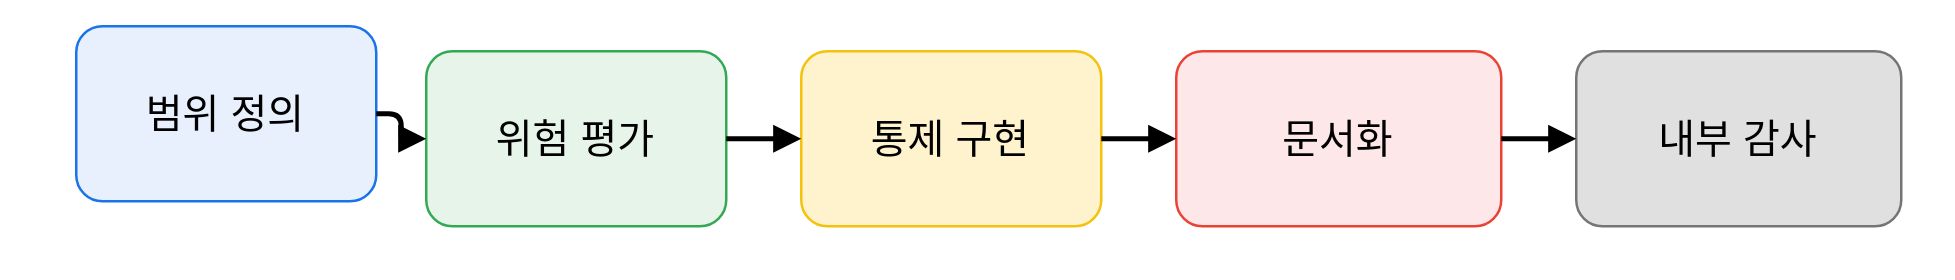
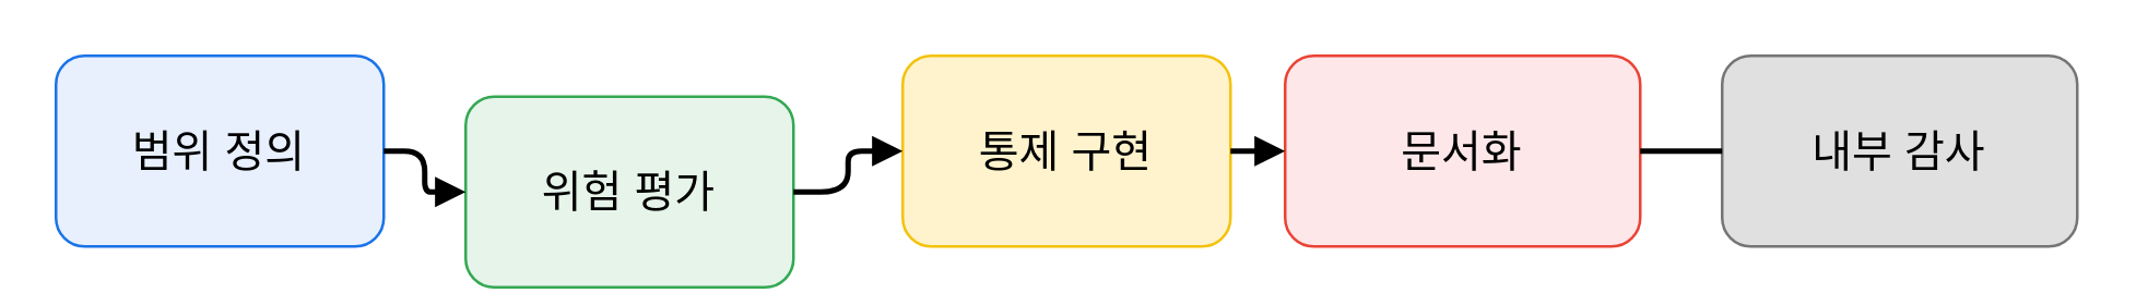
- <mxCell id="2" value="범위 정의" style="rounded=1;whiteSpace=wrap;html=1;fillColor=#e8f0fe;strokeColor=#1a73e8;fontSize=16;align=center;fontColor=#000000;" parent="1" vertex="1"><mxGeometry x="30" y="10" width="120" height="70" as="geometry" /></mxCell>
+ <mxCell id="2" value="범위 정의" style="rounded=1;whiteSpace=wrap;html=1;fillColor=#e8f0fe;strokeColor=#1a73e8;fontSize=16;align=center;fontColor=#000000;" parent="1" vertex="1"><mxGeometry x="20" y="20" width="120" height="70" as="geometry" /></mxCell>
- <mxCell id="3" value="위험 평가" style="rounded=1;whiteSpace=wrap;html=1;fillColor=#e6f4ea;strokeColor=#34a853;fontSize=16;align=center;fontColor=#000000;" parent="1" vertex="1"><mxGeometry x="170" y="20" width="120" height="70" as="geometry" /></mxCell>
+ <mxCell id="3" value="위험 평가" style="rounded=1;whiteSpace=wrap;html=1;fillColor=#e6f4ea;strokeColor=#34a853;fontSize=16;align=center;fontColor=#000000;" parent="1" vertex="1"><mxGeometry x="170" y="35" width="120" height="70" as="geometry" /></mxCell>
- <mxCell id="4" value="통제 구현" style="rounded=1;whiteSpace=wrap;html=1;fillColor=#fff3cd;strokeColor=#f4c20d;fontSize=16;align=center;fontColor=#000000;" parent="1" vertex="1"><mxGeometry x="320" y="20" width="120" height="70" as="geometry" /></mxCell>
+ <mxCell id="4" value="통제 구현" style="rounded=1;whiteSpace=wrap;html=1;fillColor=#fff3cd;strokeColor=#f4c20d;fontSize=16;align=center;fontColor=#000000;" parent="1" vertex="1"><mxGeometry x="330" y="20" width="120" height="70" as="geometry" /></mxCell>
- <mxCell id="10" style="edgeStyle=orthogonalEdgeStyle;endArrow=block;endFill=1;strokeWidth=2;fontColor=#000000;" parent="1" source="5" target="6" edge="1"><mxGeometry relative="1" as="geometry" /></mxCell>
+ <mxCell id="10" style="edgeStyle=orthogonalEdgeStyle;endArrow=none;endFill=1;strokeWidth=2;fontColor=#000000;" parent="1" source="5" target="6" edge="1"><mxGeometry relative="1" as="geometry" /></mxCell>
